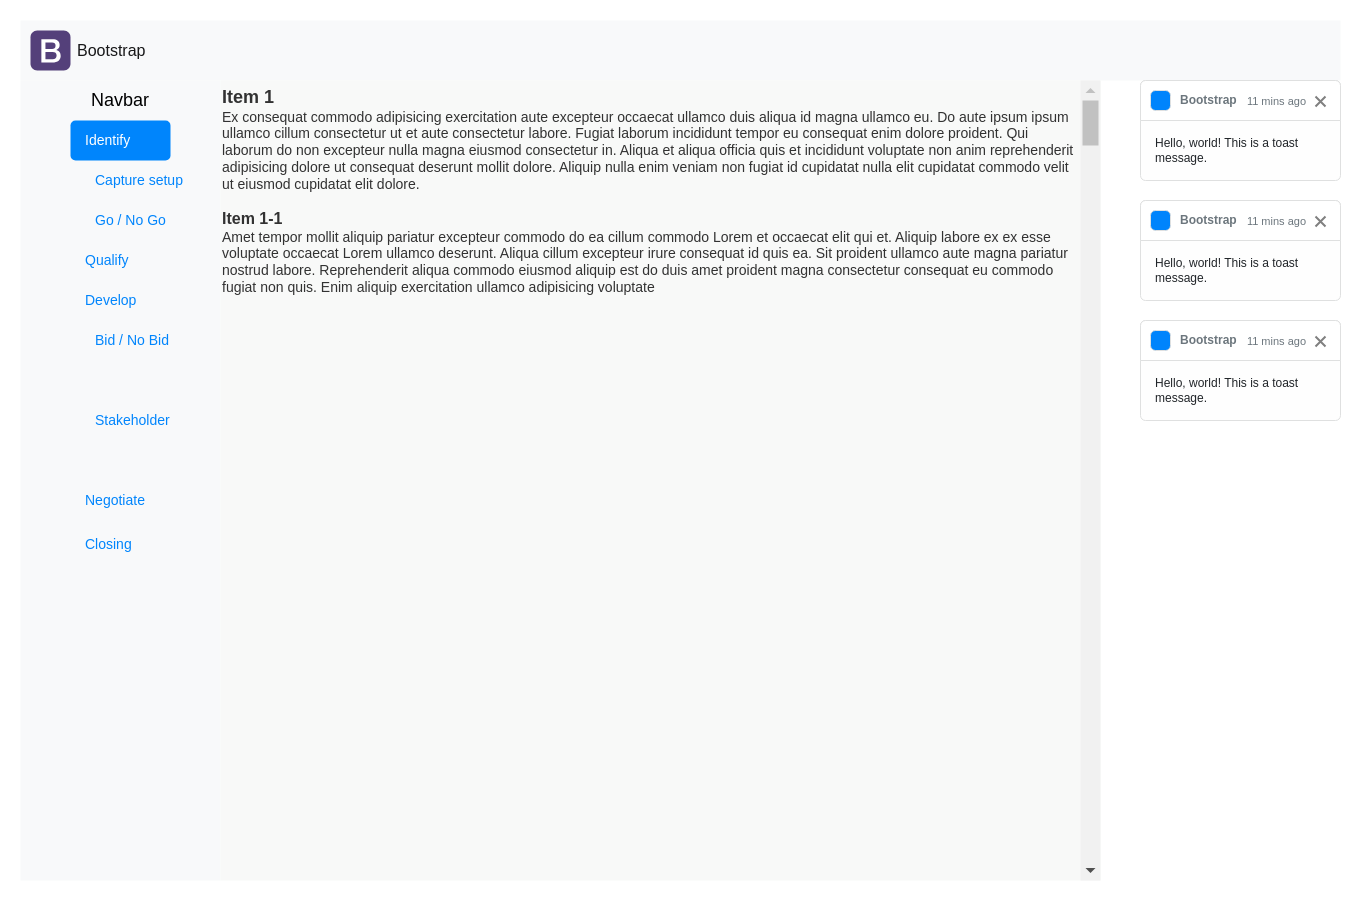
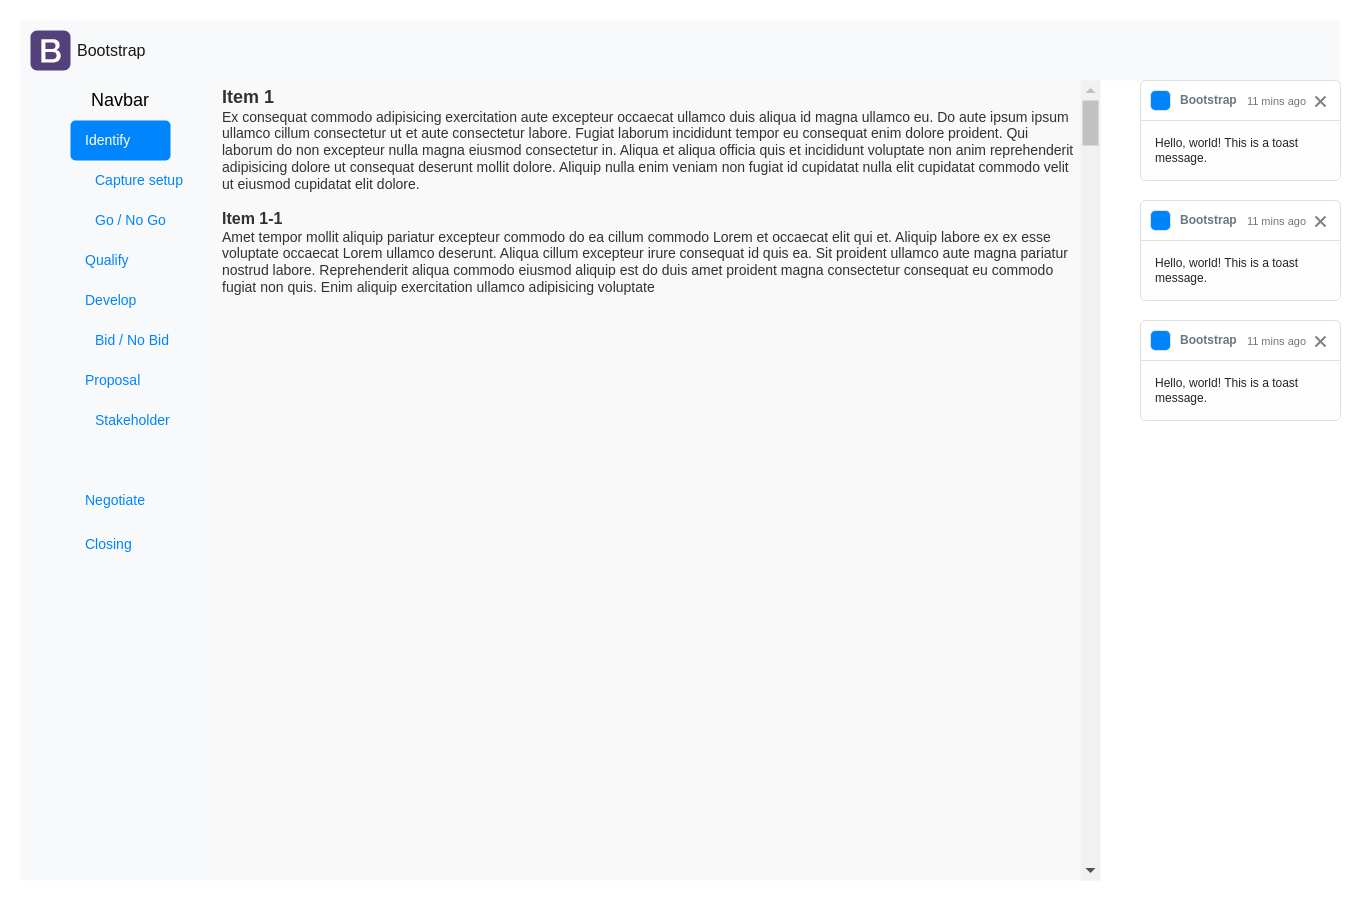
+ <mxCell id="12" value="Proposal" style="html=1;shadow=0;dashed=0;fillColor=none;strokeColor=none;perimeter=none;whiteSpace=wrap;align=left;spacing=15;fontColor=#0085FC;fontSize=14;" vertex="1" parent="4"><mxGeometry x="50" y="280" width="100" height="40" as="geometry" /></mxCell>
